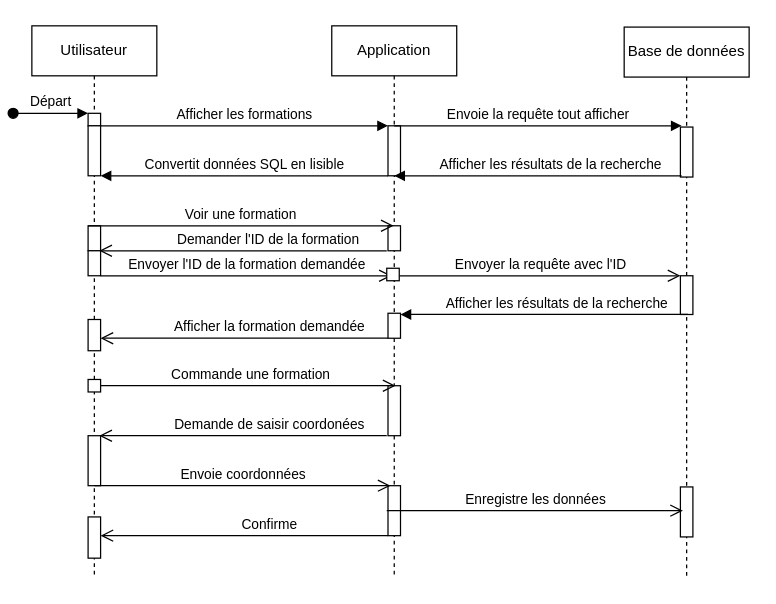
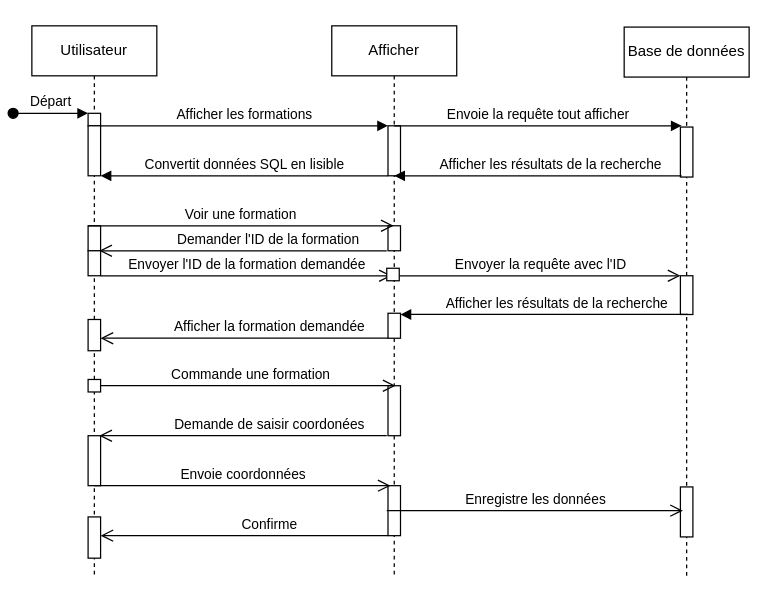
- <mxCell id="10" value="Application" style="shape=umlLifeline;perimeter=lifelinePerimeter;whiteSpace=wrap;html=1;container=0;dropTarget=0;collapsible=0;recursiveResize=0;outlineConnect=0;portConstraint=eastwest;newEdgeStyle={&quot;edgeStyle&quot;:&quot;elbowEdgeStyle&quot;,&quot;elbow&quot;:&quot;vertical&quot;,&quot;curved&quot;:0,&quot;rounded&quot;:0};" parent="1" vertex="1"><mxGeometry x="260" y="20" width="100" height="440" as="geometry" /></mxCell>
+ <mxCell id="10" value="Afficher" style="shape=umlLifeline;perimeter=lifelinePerimeter;whiteSpace=wrap;html=1;container=0;dropTarget=0;collapsible=0;recursiveResize=0;outlineConnect=0;portConstraint=eastwest;newEdgeStyle={&quot;edgeStyle&quot;:&quot;elbowEdgeStyle&quot;,&quot;elbow&quot;:&quot;vertical&quot;,&quot;curved&quot;:0,&quot;rounded&quot;:0};" parent="1" vertex="1"><mxGeometry x="260" y="20" width="100" height="440" as="geometry" /></mxCell>
